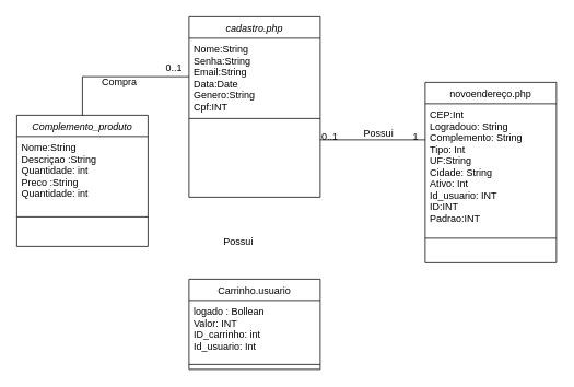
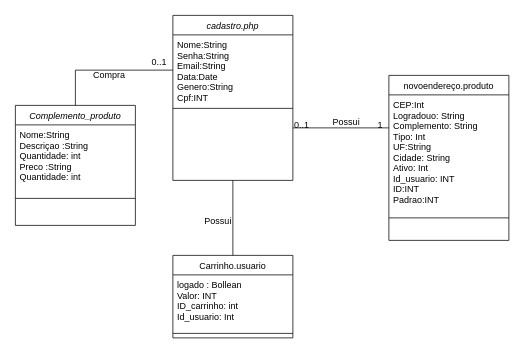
- <mxCell id="8" value="novoendereço.php" style="swimlane;fontStyle=0;align=center;verticalAlign=top;childLayout=stackLayout;horizontal=1;startSize=26;horizontalStack=0;resizeParent=1;resizeLast=0;collapsible=1;marginBottom=0;rounded=0;shadow=0;strokeWidth=1;" vertex="1" parent="1"><mxGeometry x="518" y="100" width="160" height="220" as="geometry"><mxRectangle x="550" y="140" width="160" height="26" as="alternateBounds" /></mxGeometry></mxCell>
+ <mxCell id="8" value="novoendereço.produto" style="swimlane;fontStyle=0;align=center;verticalAlign=top;childLayout=stackLayout;horizontal=1;startSize=26;horizontalStack=0;resizeParent=1;resizeLast=0;collapsible=1;marginBottom=0;rounded=0;shadow=0;strokeWidth=1;" vertex="1" parent="1"><mxGeometry x="518" y="100" width="160" height="220" as="geometry"><mxRectangle x="550" y="140" width="160" height="26" as="alternateBounds" /></mxGeometry></mxCell>
+ <mxCell id="15" value="" style="endArrow=none;html=1;rounded=0;entryX=0.5;entryY=1;entryDx=0;entryDy=0;exitX=0.5;exitY=0;exitDx=0;exitDy=0;" edge="1" parent="1" source="5" target="2"><mxGeometry width="50" height="50" relative="1" as="geometry"><mxPoint x="360" y="310" as="sourcePoint" /><mxPoint x="360" y="370" as="targetPoint" /></mxGeometry></mxCell>
